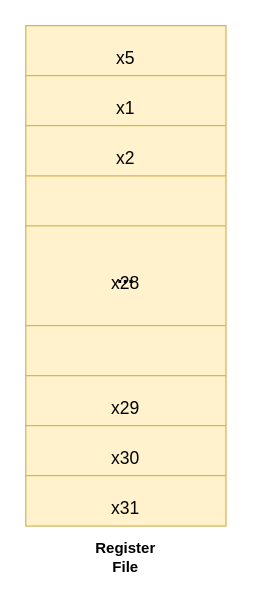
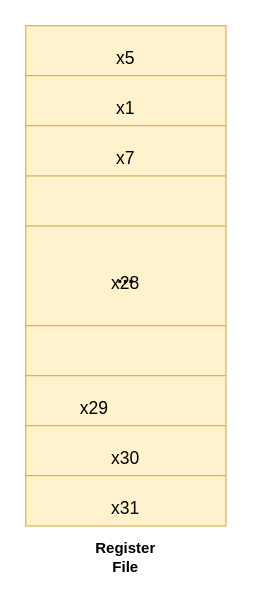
- <mxCell id="17" value="&lt;font style=&quot;font-size: 14px&quot;&gt;x2&lt;/font&gt;" style="text;html=1;strokeColor=none;fillColor=none;align=center;verticalAlign=middle;whiteSpace=wrap;rounded=0;fontSize=16;" parent="1" vertex="1"><mxGeometry x="70" y="110" width="60" height="30" as="geometry" /></mxCell>
+ <mxCell id="17" value="&lt;font style=&quot;font-size: 14px&quot;&gt;x7&lt;/font&gt;" style="text;html=1;strokeColor=none;fillColor=none;align=center;verticalAlign=middle;whiteSpace=wrap;rounded=0;fontSize=16;" parent="1" vertex="1"><mxGeometry x="70" y="110" width="60" height="30" as="geometry" /></mxCell>
- <mxCell id="14" value="&lt;font style=&quot;font-size: 14px&quot;&gt;x29&lt;/font&gt;" style="text;html=1;align=center;verticalAlign=middle;whiteSpace=wrap;rounded=0;fontSize=16;" parent="1" vertex="1"><mxGeometry x="70" y="310" width="60" height="30" as="geometry" /></mxCell>
+ <mxCell id="14" value="&lt;font style=&quot;font-size: 14px&quot;&gt;x29&lt;/font&gt;" style="text;html=1;align=center;verticalAlign=middle;whiteSpace=wrap;rounded=0;fontSize=16;" parent="1" vertex="1"><mxGeometry x="45" y="310" width="60" height="30" as="geometry" /></mxCell>
